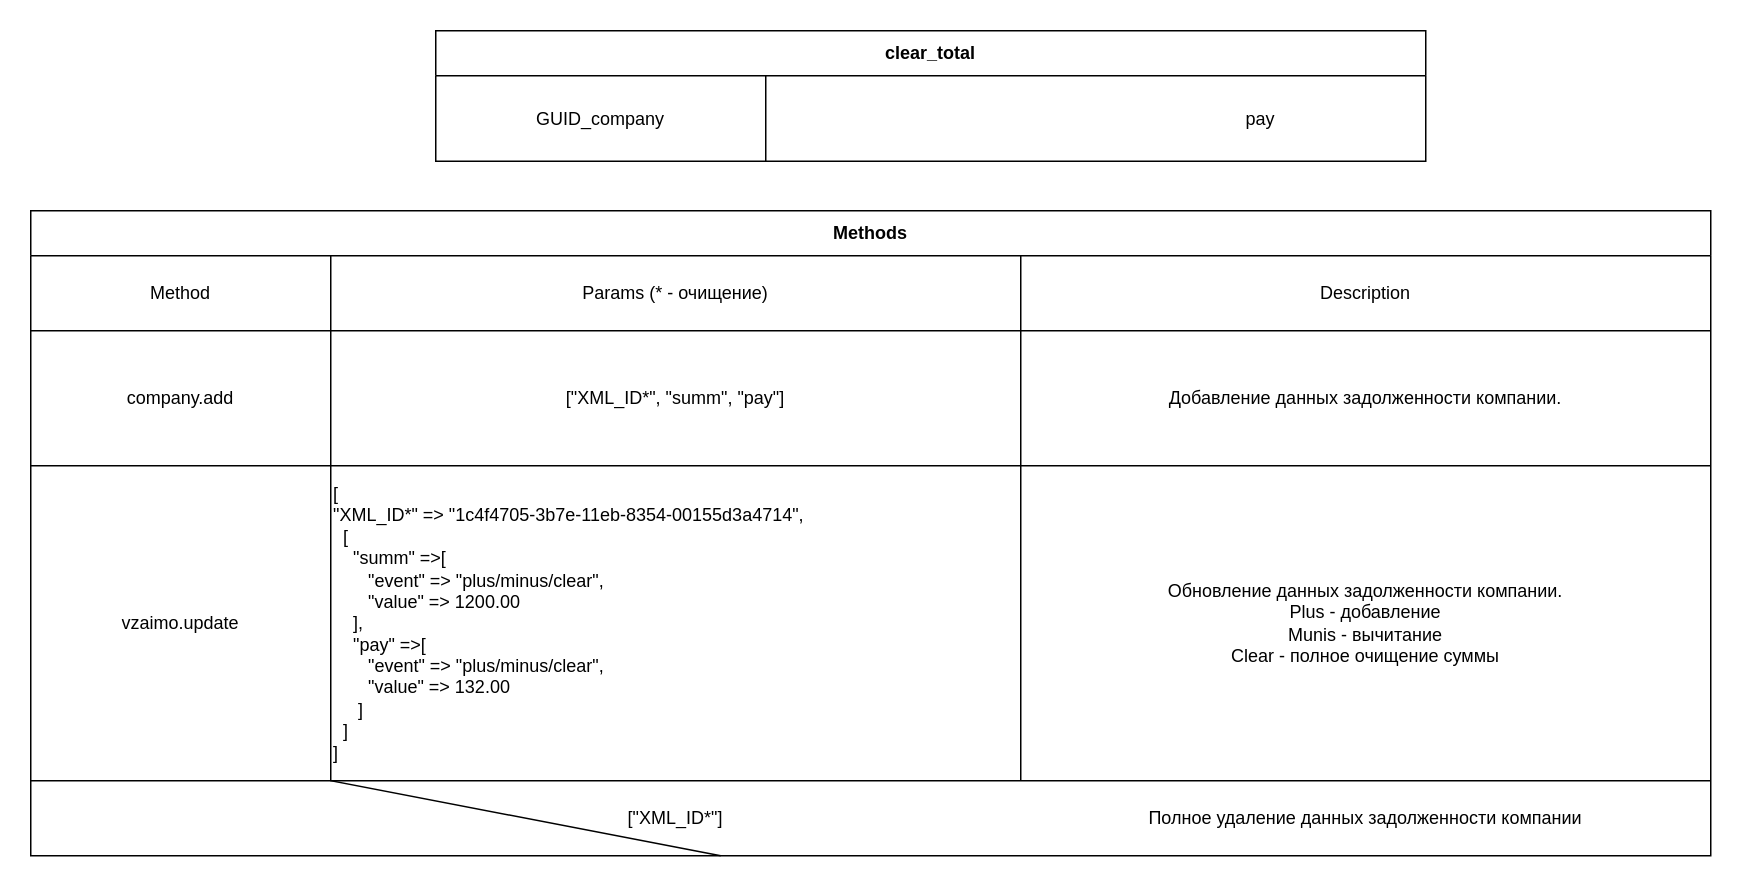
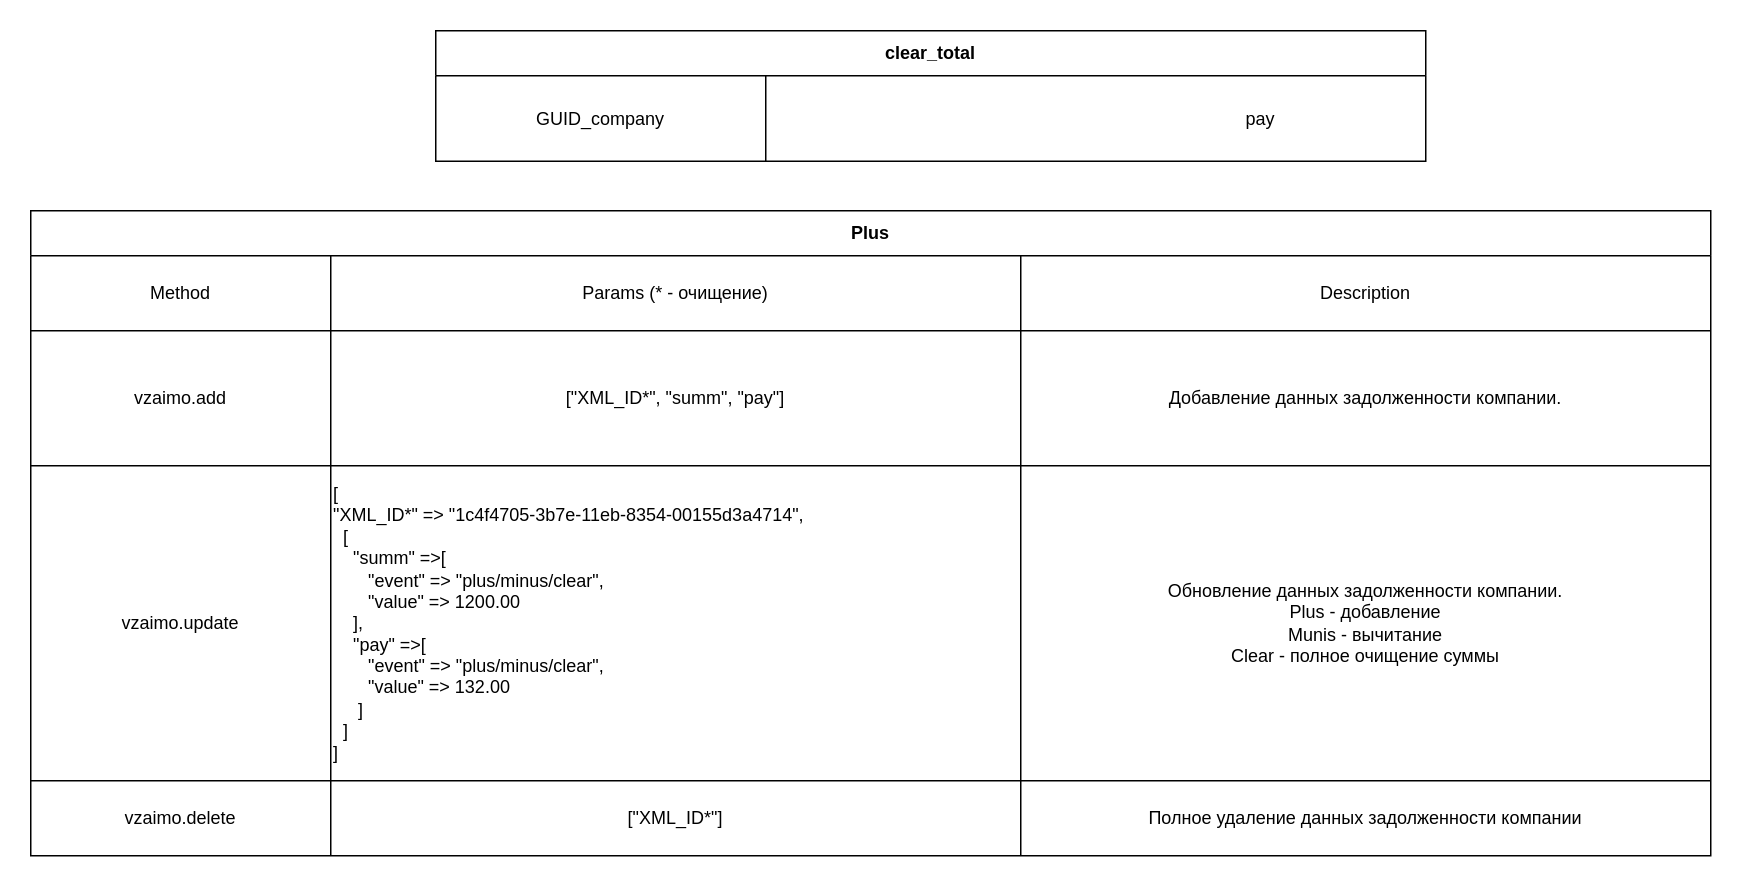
- <mxCell id="6" value="Methods" style="shape=table;html=1;whiteSpace=wrap;startSize=30;container=1;collapsible=0;childLayout=tableLayout;fontStyle=1;align=center;" vertex="1" parent="1"><mxGeometry x="20" y="140" width="1120" height="430" as="geometry" /></mxCell>
+ <mxCell id="6" value="Plus" style="shape=table;html=1;whiteSpace=wrap;startSize=30;container=1;collapsible=0;childLayout=tableLayout;fontStyle=1;align=center;" vertex="1" parent="1"><mxGeometry x="20" y="140" width="1120" height="430" as="geometry" /></mxCell>
- <mxCell id="12" value="company.add" style="shape=partialRectangle;html=1;whiteSpace=wrap;connectable=0;fillColor=none;top=0;left=0;bottom=0;right=0;overflow=hidden;" vertex="1" parent="11"><mxGeometry width="200" height="90" as="geometry" /></mxCell>
+ <mxCell id="12" value="vzaimo.add" style="shape=partialRectangle;html=1;whiteSpace=wrap;connectable=0;fillColor=none;top=0;left=0;bottom=0;right=0;overflow=hidden;" vertex="1" parent="11"><mxGeometry width="200" height="90" as="geometry" /></mxCell>
+ <mxCell id="20" value="vzaimo.delete" style="shape=partialRectangle;html=1;whiteSpace=wrap;connectable=0;fillColor=none;top=0;left=0;bottom=0;right=0;overflow=hidden;" vertex="1" parent="19"><mxGeometry width="200" height="50" as="geometry" /></mxCell>
